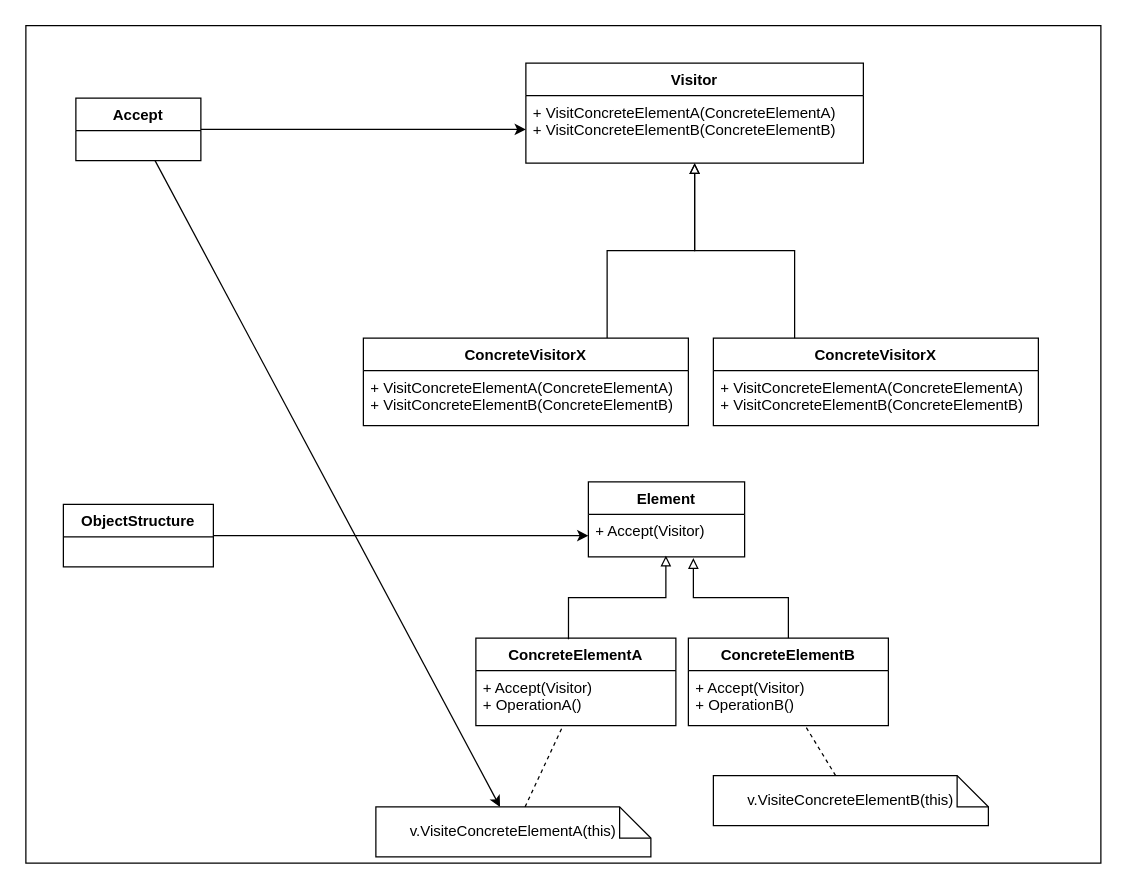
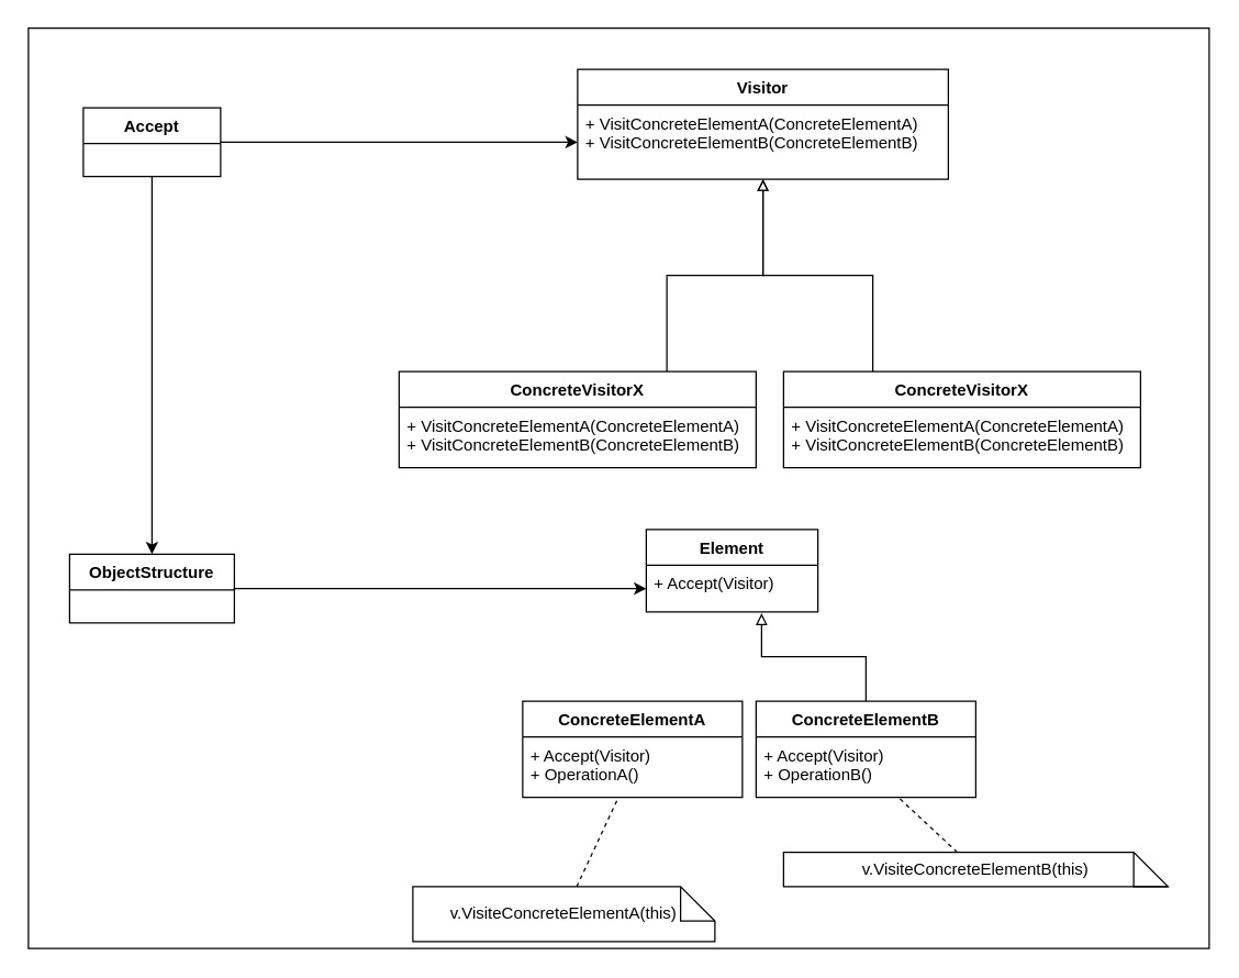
- <mxCell id="11" style="edgeStyle=none;html=1;" parent="1" source="13" target="25" edge="1"><mxGeometry relative="1" as="geometry" /></mxCell>
+ <mxCell id="11" style="edgeStyle=none;html=1;" parent="1" source="13" target="15" edge="1"><mxGeometry relative="1" as="geometry" /></mxCell>
- <mxCell id="20" style="edgeStyle=orthogonalEdgeStyle;rounded=0;orthogonalLoop=1;jettySize=auto;html=1;endArrow=block;endFill=0;exitX=0.463;exitY=0.014;exitDx=0;exitDy=0;entryX=0.496;entryY=0.971;entryDx=0;entryDy=0;entryPerimeter=0;exitPerimeter=0;" parent="1" source="18" target="17" edge="1"><mxGeometry relative="1" as="geometry"><mxPoint x="495" y="280" as="sourcePoint" /><mxPoint x="565" y="140" as="targetPoint" /></mxGeometry></mxCell>
- <mxCell id="27" value="v.VisiteConcreteElementB(this)" style="shape=note2;boundedLbl=1;whiteSpace=wrap;html=1;size=25;verticalAlign=middle;align=center;" parent="1" vertex="1"><mxGeometry x="570" y="620" width="220" height="40" as="geometry" /></mxCell>
+ <mxCell id="27" value="v.VisiteConcreteElementB(this)" style="shape=note2;boundedLbl=1;whiteSpace=wrap;html=1;size=25;verticalAlign=middle;align=center;" parent="1" vertex="1"><mxGeometry x="570" y="620" width="280" height="25" as="geometry" /></mxCell>
